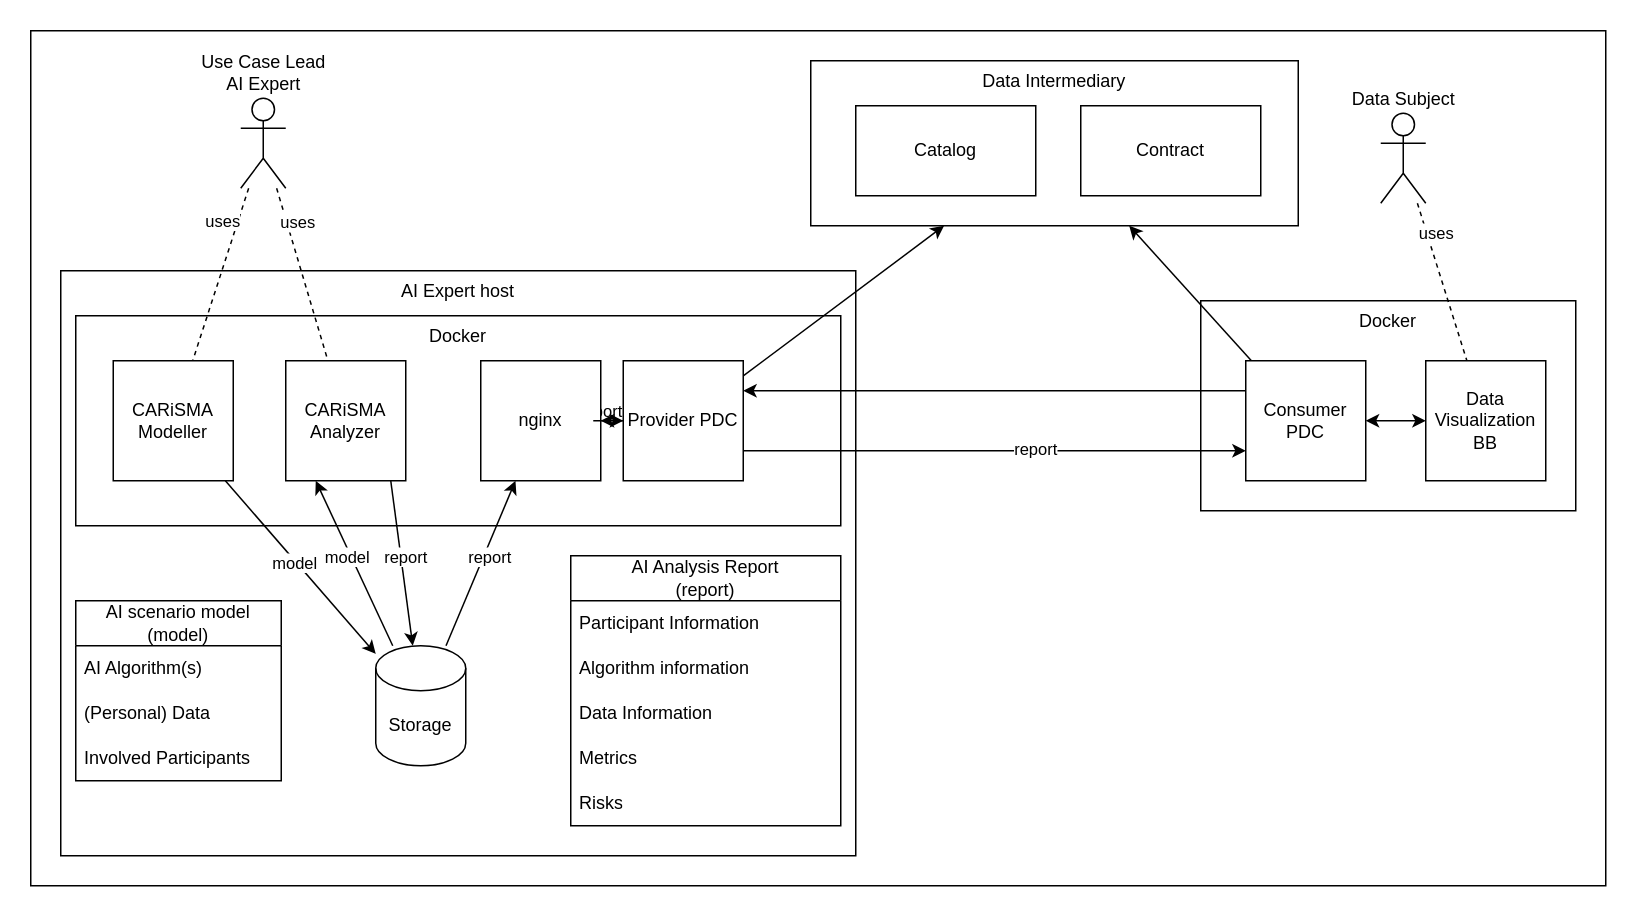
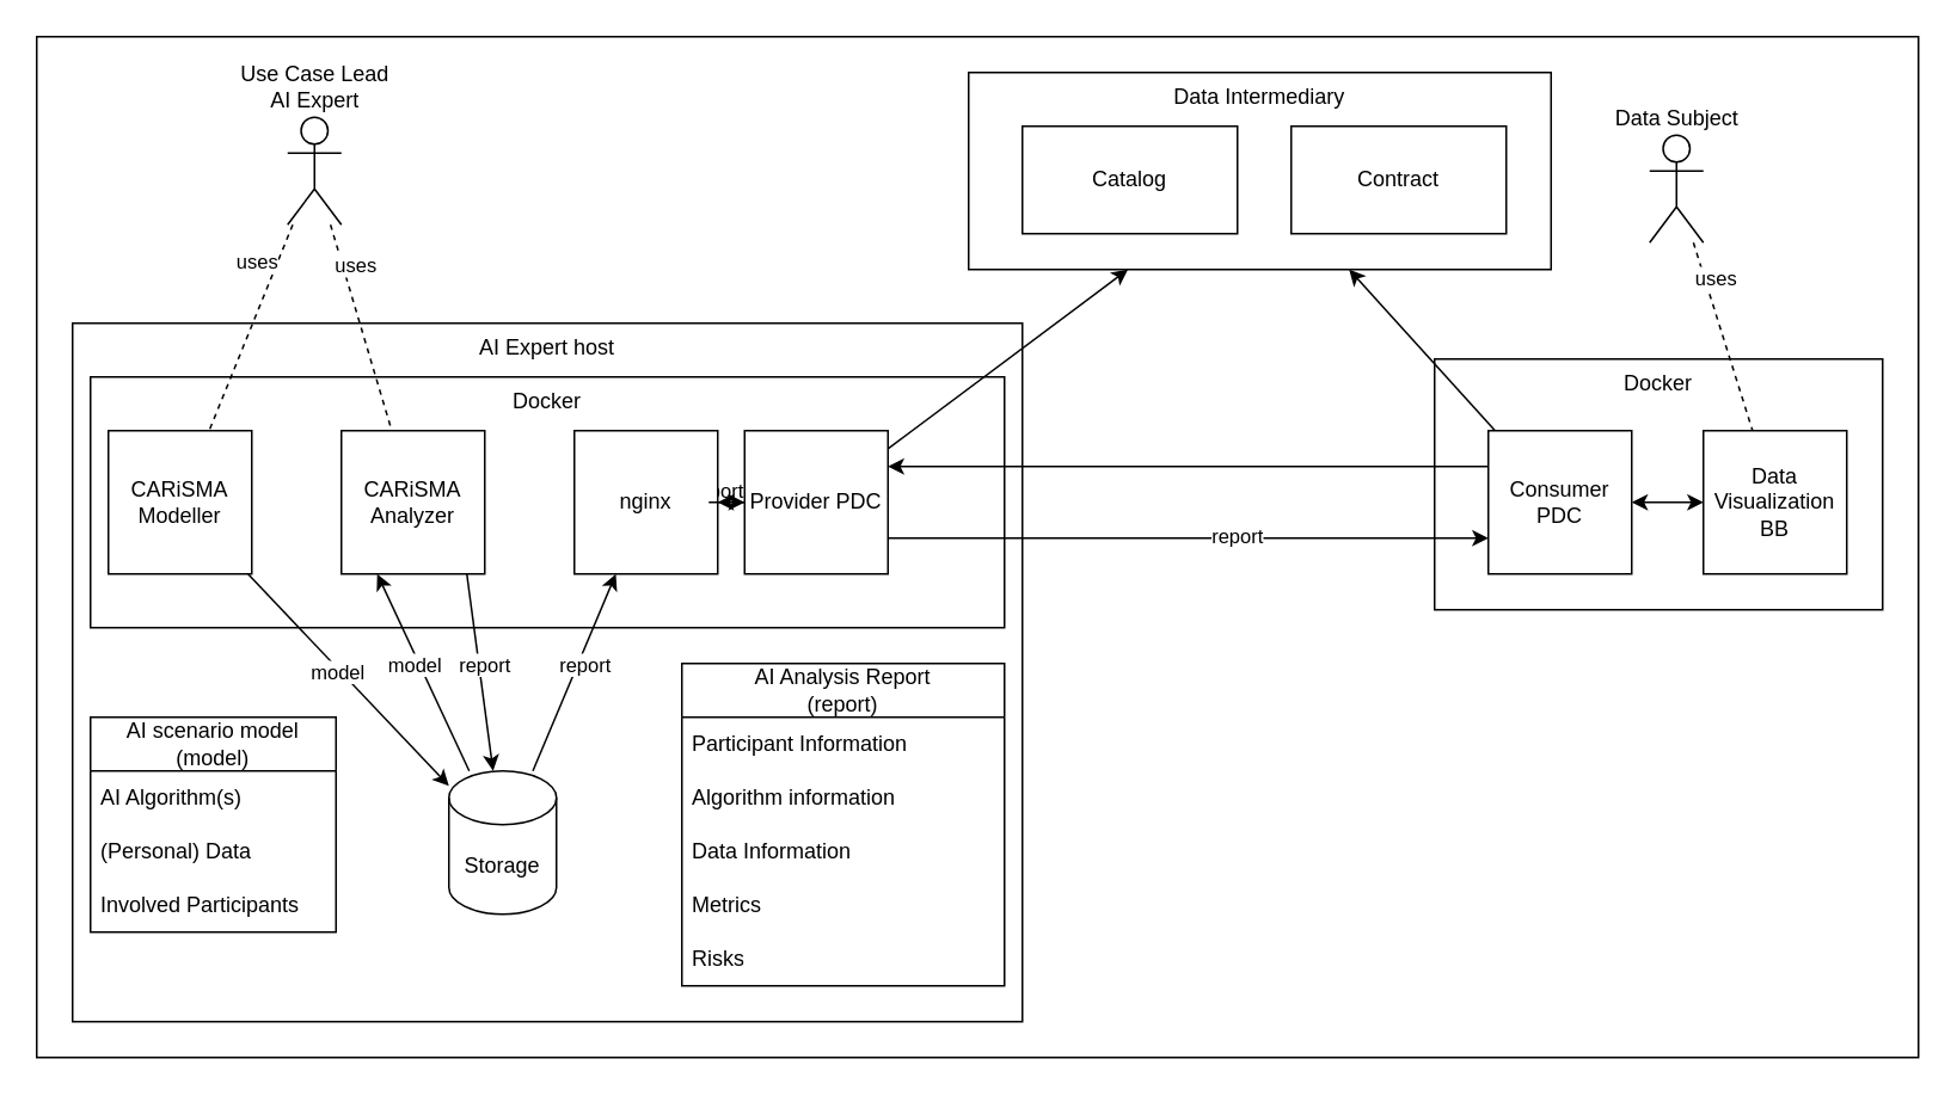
- <mxCell id="30" value="CARiSMA&lt;div&gt;Modeller&lt;/div&gt;" style="whiteSpace=wrap;html=1;aspect=fixed;" parent="1" vertex="1"><mxGeometry x="75" y="240" width="80" height="80" as="geometry" /></mxCell>
+ <mxCell id="30" value="CARiSMA&lt;div&gt;Modeller&lt;/div&gt;" style="whiteSpace=wrap;html=1;aspect=fixed;" parent="1" vertex="1"><mxGeometry x="60" y="240" width="80" height="80" as="geometry" /></mxCell>
